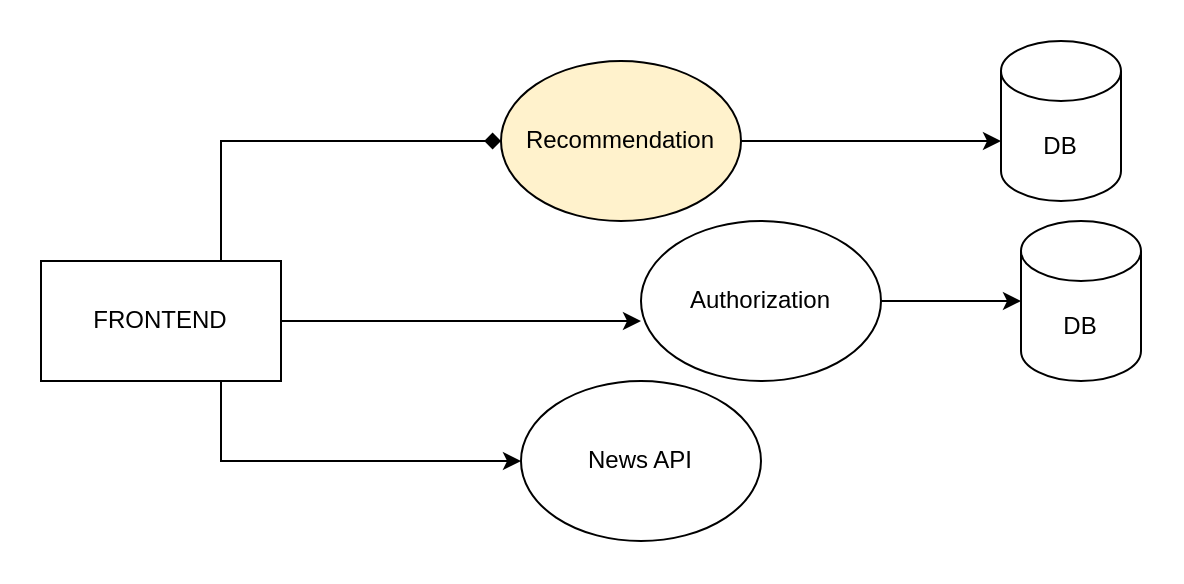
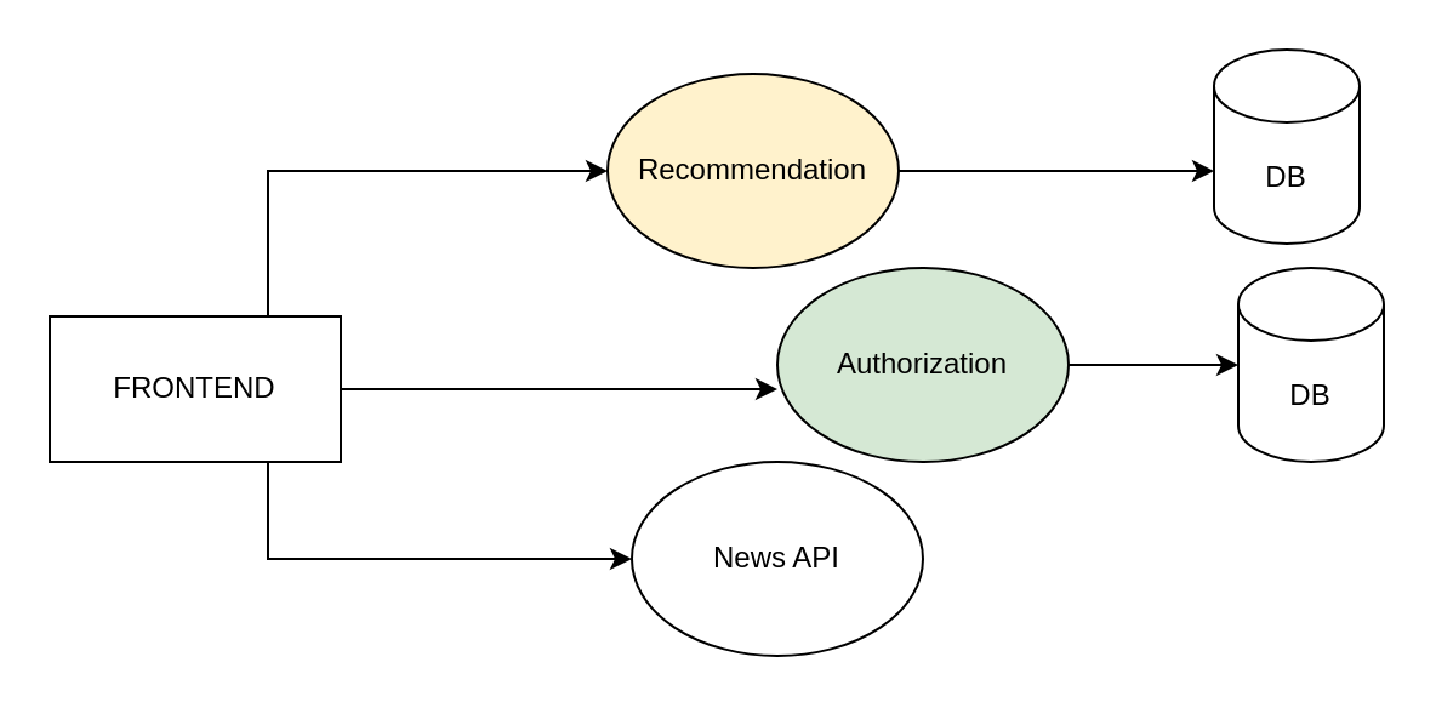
- <mxCell id="4" style="edgeStyle=orthogonalEdgeStyle;rounded=0;orthogonalLoop=1;jettySize=auto;html=1;exitX=0.75;exitY=0;exitDx=0;exitDy=0;entryX=0;entryY=0.5;entryDx=0;entryDy=0;endArrow=diamond;" edge="1" parent="1" source="5" target="10"><mxGeometry relative="1" as="geometry" /></mxCell>
+ <mxCell id="4" style="edgeStyle=orthogonalEdgeStyle;rounded=0;orthogonalLoop=1;jettySize=auto;html=1;exitX=0.75;exitY=0;exitDx=0;exitDy=0;entryX=0;entryY=0.5;entryDx=0;entryDy=0;" edge="1" parent="1" source="5" target="10"><mxGeometry relative="1" as="geometry" /></mxCell>
- <mxCell id="8" value="Authorization" style="ellipse;whiteSpace=wrap;html=1;" vertex="1" parent="1"><mxGeometry x="320" y="110" width="120" height="80" as="geometry" /></mxCell>
+ <mxCell id="8" value="Authorization" style="ellipse;whiteSpace=wrap;html=1;fillColor=#d5e8d4;" vertex="1" parent="1"><mxGeometry x="320" y="110" width="120" height="80" as="geometry" /></mxCell>
